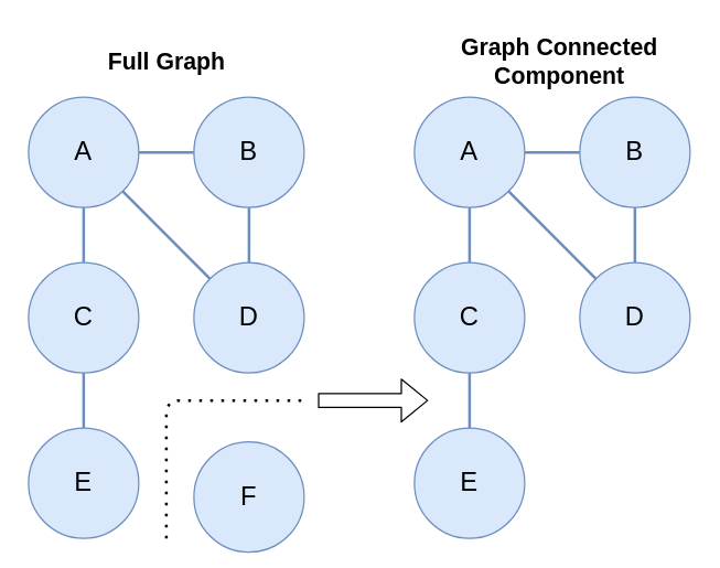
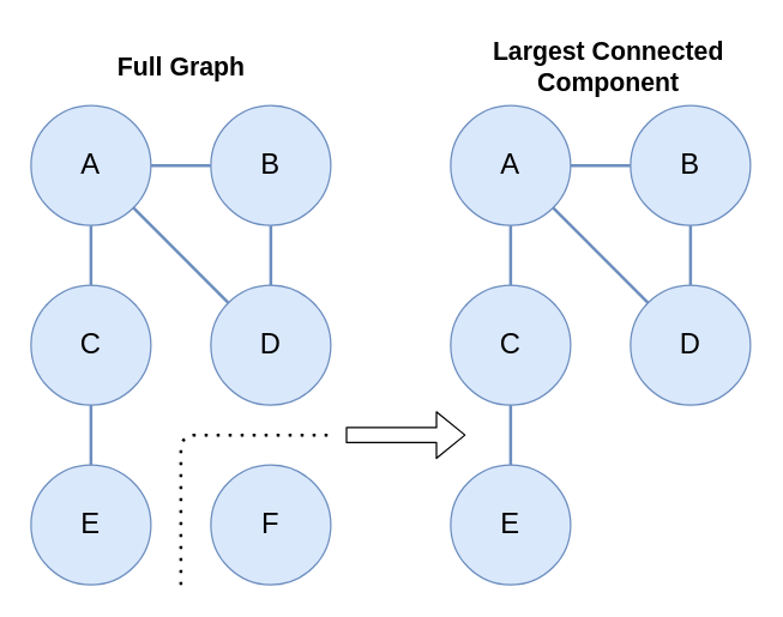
- <mxCell id="26" value="&lt;b&gt;Graph Connected &lt;br&gt;Component&lt;/b&gt;" style="text;html=1;align=center;verticalAlign=middle;resizable=0;points=[];autosize=1;fontSize=17;" parent="1" vertex="1"><mxGeometry x="320" y="20" width="170" height="50" as="geometry" /></mxCell>
+ <mxCell id="26" value="&lt;b&gt;Largest Connected &lt;br&gt;Component&lt;/b&gt;" style="text;html=1;align=center;verticalAlign=middle;resizable=0;points=[];autosize=1;fontSize=17;" parent="1" vertex="1"><mxGeometry x="320" y="20" width="170" height="50" as="geometry" /></mxCell>
- <mxCell id="11" value="F" style="ellipse;whiteSpace=wrap;html=1;fontSize=19;fillColor=#dae8fc;strokeColor=#6c8ebf;" parent="1" vertex="1"><mxGeometry x="140" y="320" width="80" height="80" as="geometry" /></mxCell>
+ <mxCell id="11" value="F" style="ellipse;whiteSpace=wrap;html=1;fontSize=19;fillColor=#dae8fc;strokeColor=#6c8ebf;" parent="1" vertex="1"><mxGeometry x="140" y="310" width="80" height="80" as="geometry" /></mxCell>
